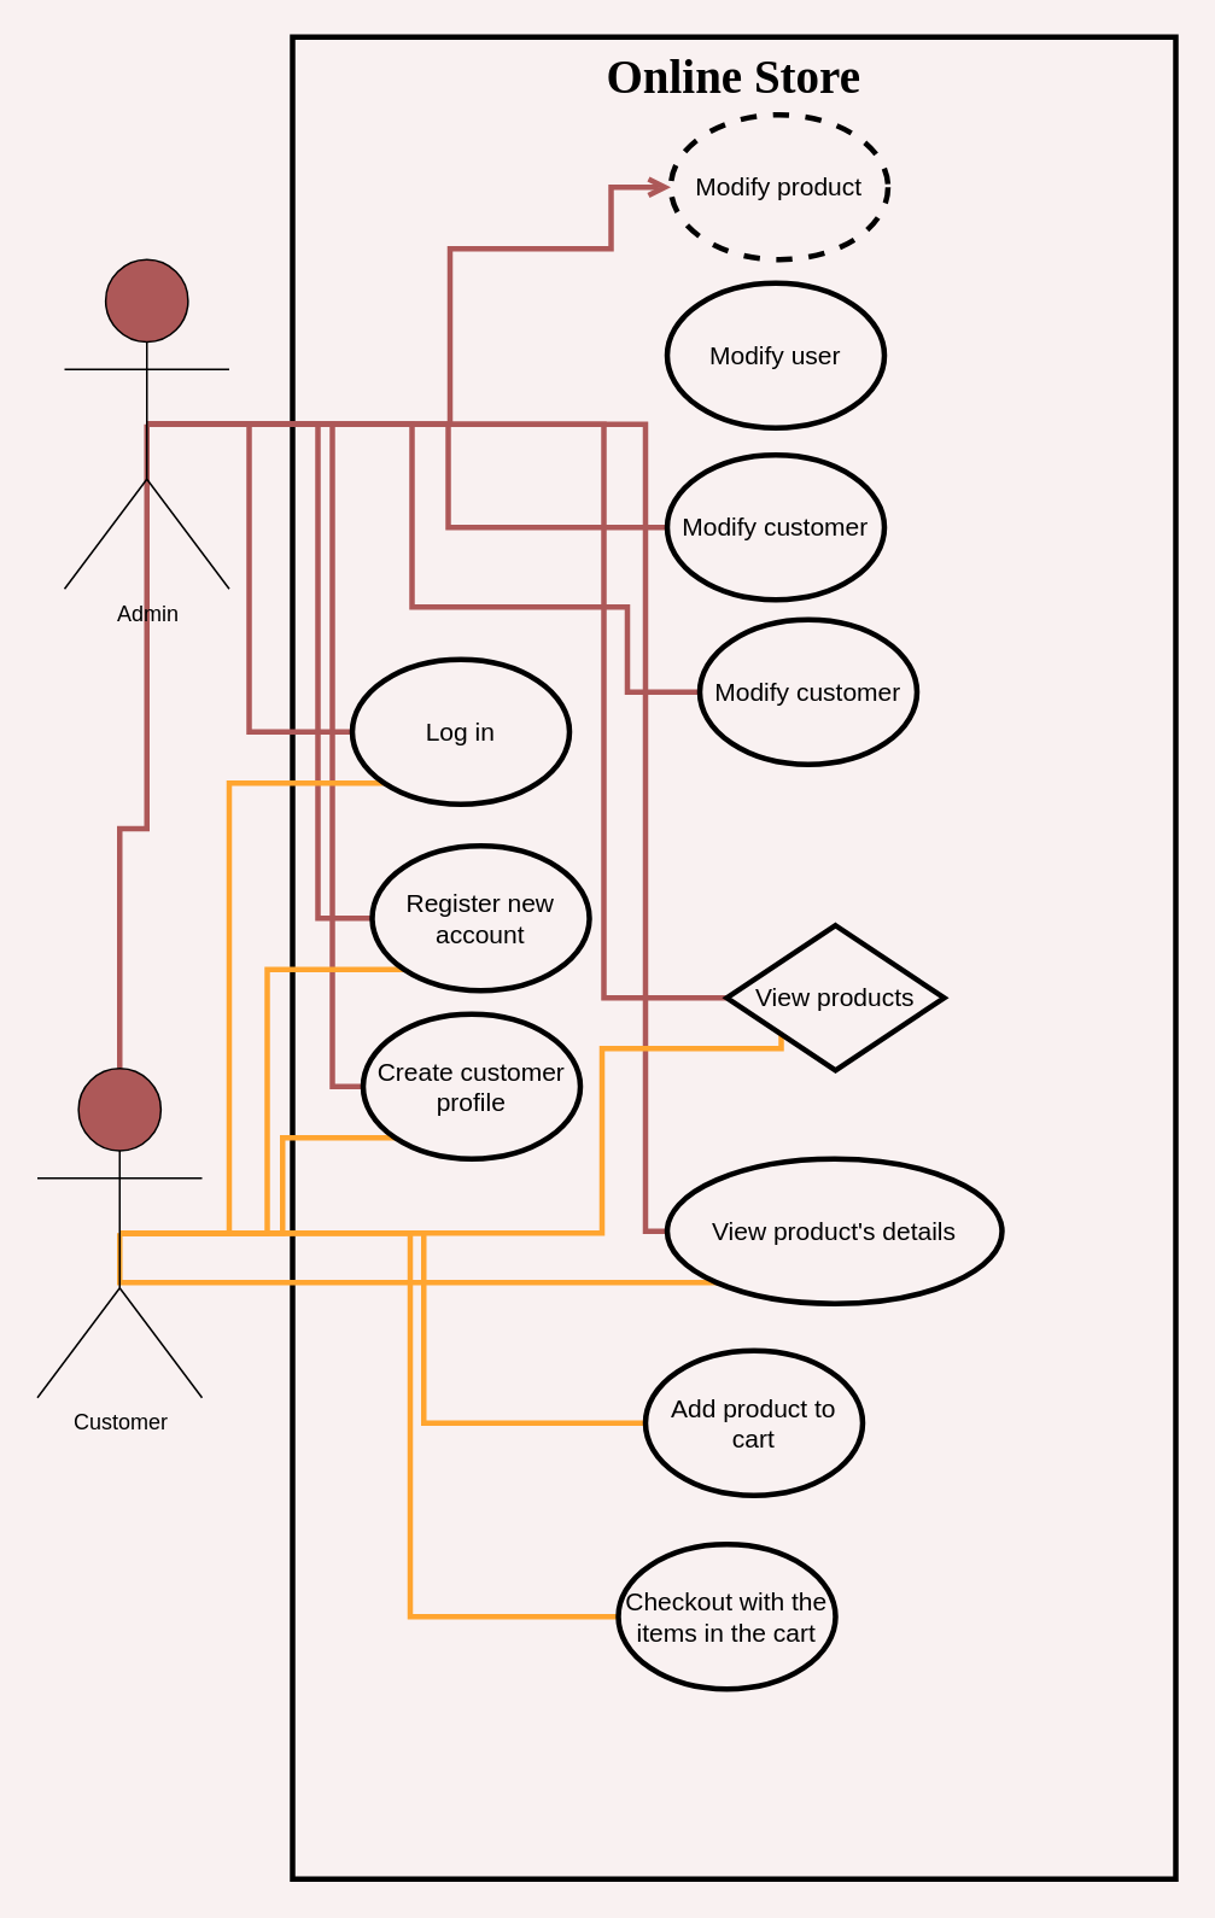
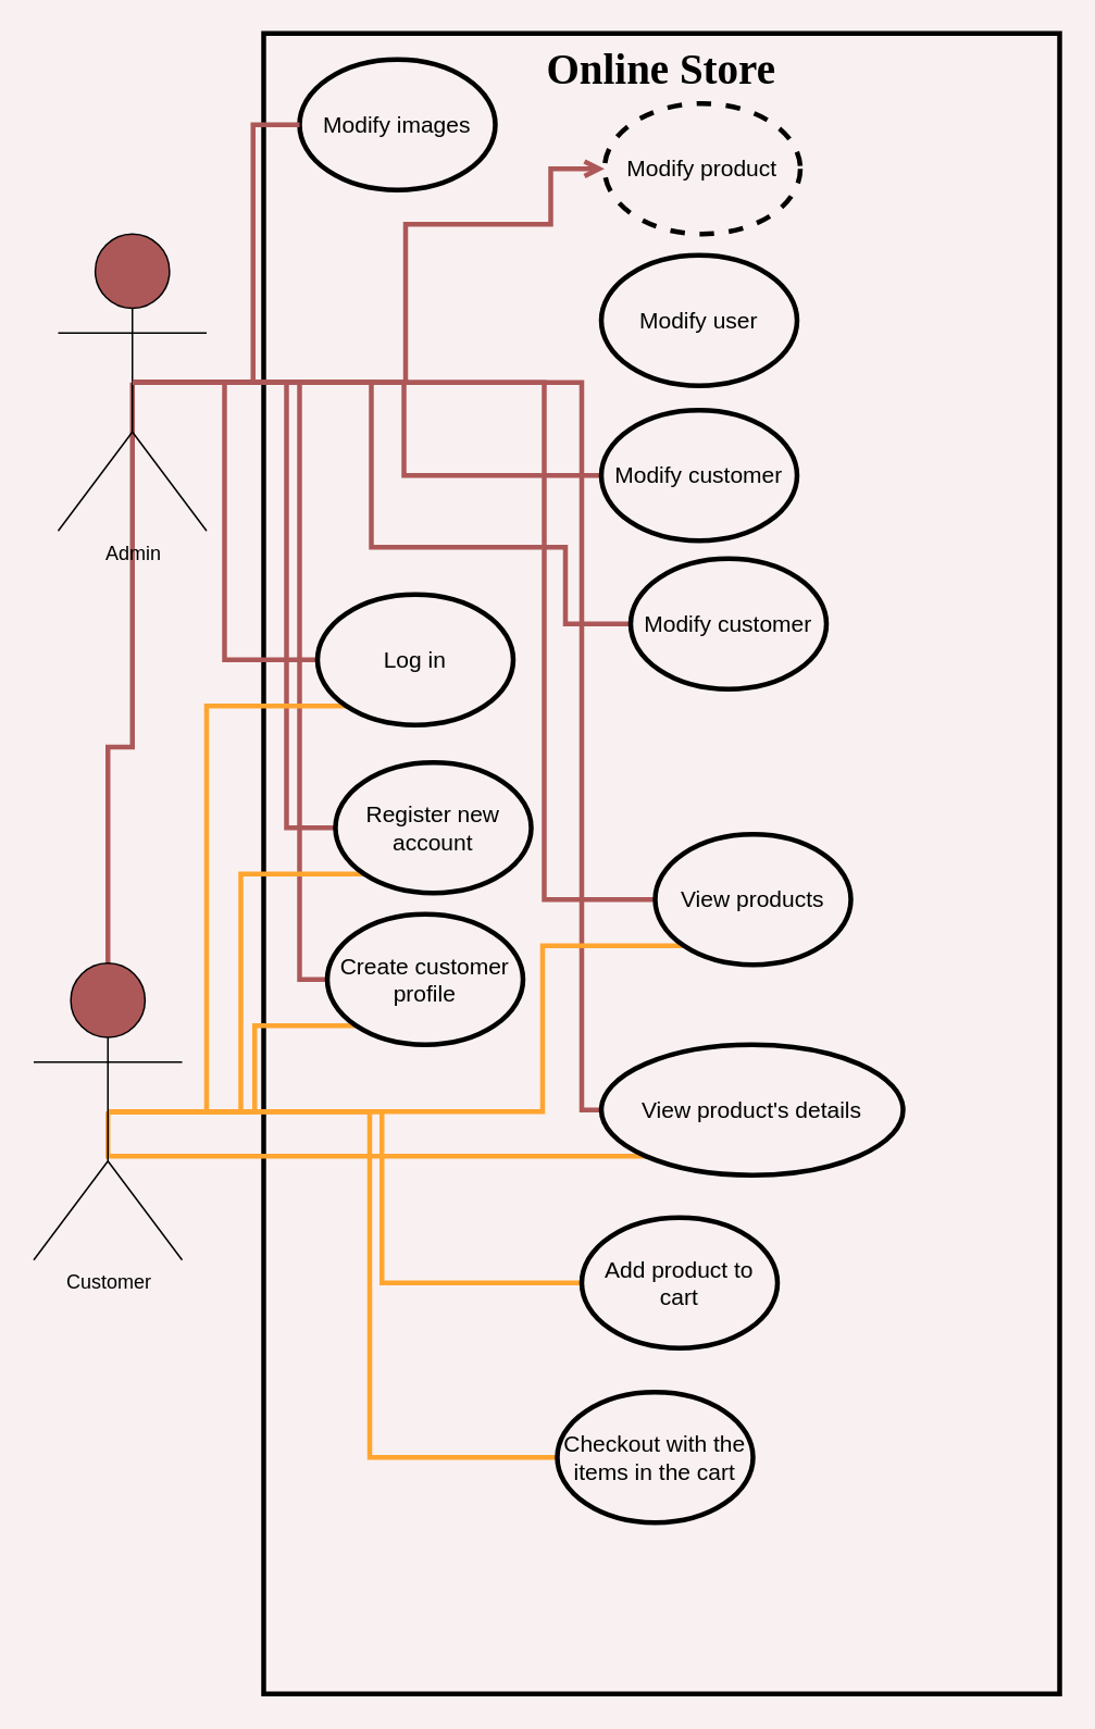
+ <mxCell id="32" value="Modify images" style="ellipse;whiteSpace=wrap;html=1;fontSize=14;strokeWidth=3;fillColor=#F9F1F1;" vertex="1" parent="1"><mxGeometry x="183" y="36" width="120" height="80" as="geometry" /></mxCell>
+ <mxCell id="33" style="edgeStyle=orthogonalEdgeStyle;rounded=0;orthogonalLoop=1;jettySize=auto;html=1;exitX=0.5;exitY=0.5;exitDx=0;exitDy=0;exitPerimeter=0;entryX=0;entryY=0.5;entryDx=0;entryDy=0;fontSize=14;endArrow=none;endFill=0;strokeWidth=3;strokeColor=#AD5858;" edge="1" parent="1" source="12" target="32"><mxGeometry relative="1" as="geometry" /></mxCell>
- <mxCell id="21" value="View products" style="rhombus;whiteSpace=wrap;html=1;fontSize=14;strokeWidth=3;fillColor=#F9F1F1;" vertex="1" parent="1"><mxGeometry x="401" y="511" width="120" height="80" as="geometry" /></mxCell>
+ <mxCell id="21" value="View products" style="ellipse;whiteSpace=wrap;html=1;fontSize=14;strokeWidth=3;fillColor=#F9F1F1;" vertex="1" parent="1"><mxGeometry x="401" y="511" width="120" height="80" as="geometry" /></mxCell>
